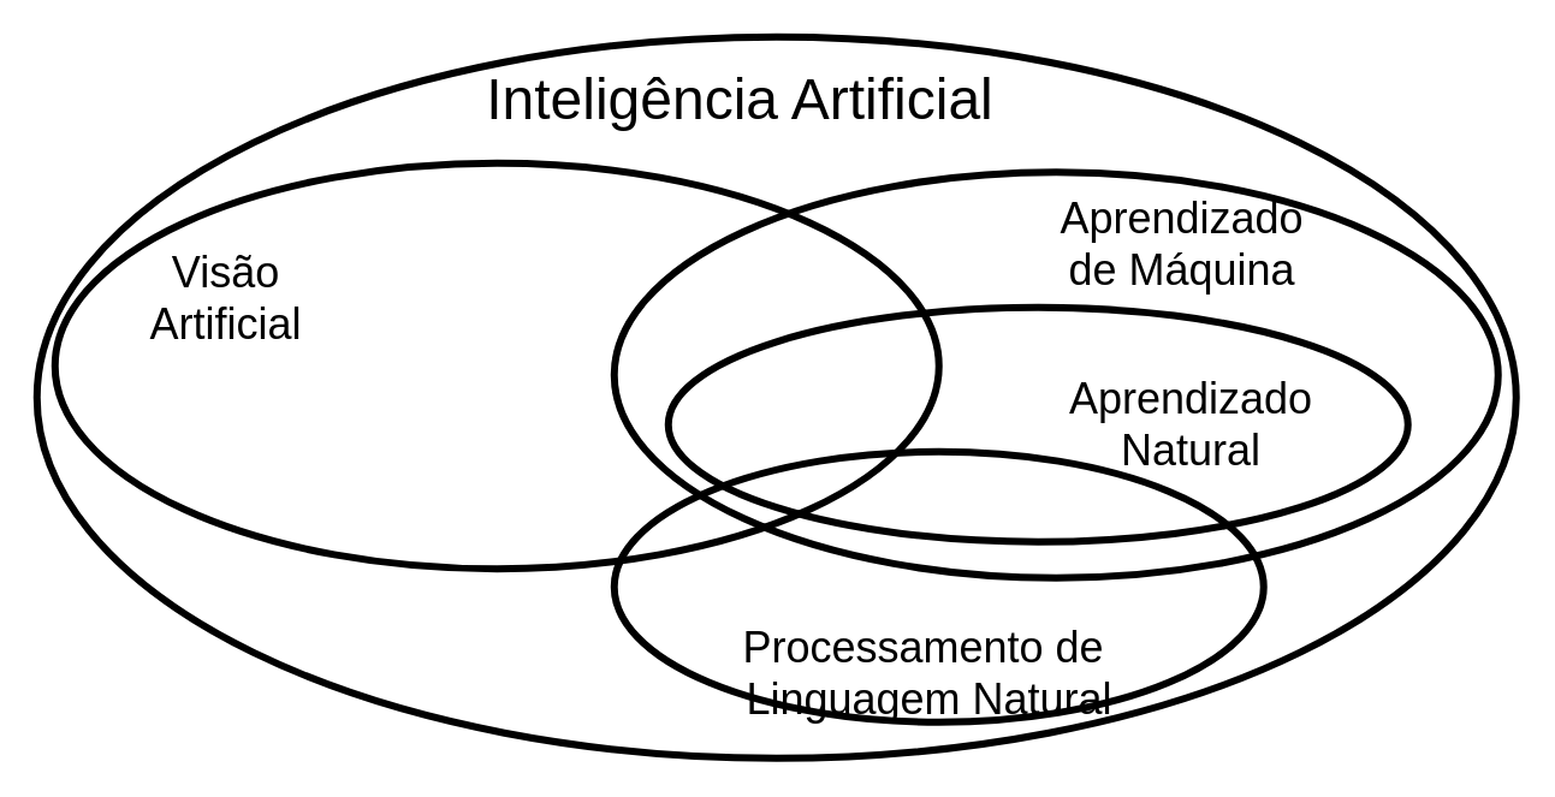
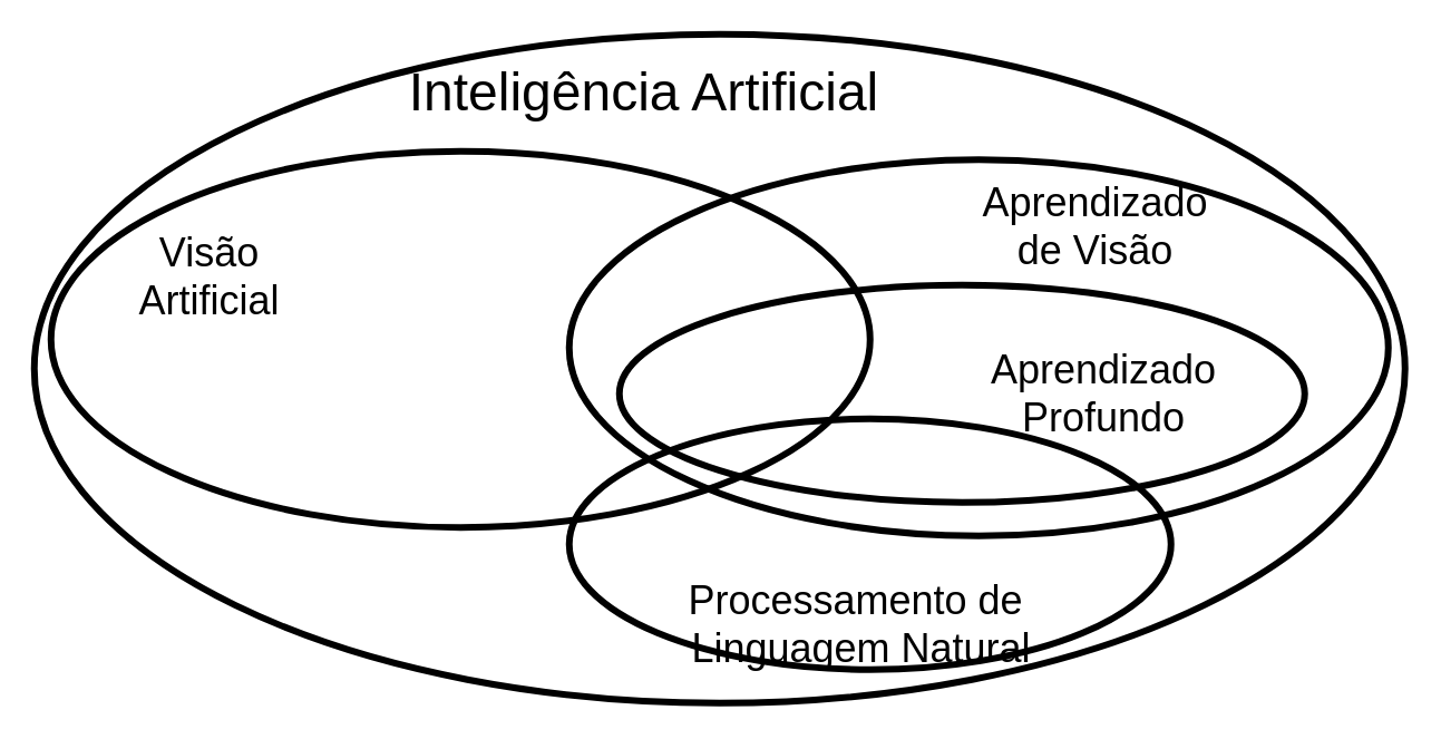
- <mxCell id="3" value="&lt;font style=&quot;font-size: 32px;&quot;&gt;Inteligência Artificial&lt;/font&gt;" style="text;html=1;align=center;verticalAlign=middle;whiteSpace=wrap;rounded=0;" vertex="1" parent="1"><mxGeometry x="230" y="40" width="360" height="30" as="geometry" /></mxCell>
+ <mxCell id="3" value="&lt;font style=&quot;font-size: 32px;&quot;&gt;Inteligência Artificial&lt;/font&gt;" style="text;html=1;align=center;verticalAlign=middle;whiteSpace=wrap;rounded=0;" vertex="1" parent="1"><mxGeometry x="205" y="40" width="360" height="30" as="geometry" /></mxCell>
- <mxCell id="5" value="&lt;font style=&quot;font-size: 24px;&quot;&gt;Aprendizado&lt;/font&gt;&lt;div&gt;&lt;font style=&quot;font-size: 24px;&quot;&gt;de Máquina&lt;/font&gt;&lt;/div&gt;" style="text;html=1;align=center;verticalAlign=middle;whiteSpace=wrap;rounded=0;fontSize=24;" vertex="1" parent="1"><mxGeometry x="490" y="120" width="330" height="30" as="geometry" /></mxCell>
+ <mxCell id="5" value="&lt;font style=&quot;font-size: 24px;&quot;&gt;Aprendizado&lt;/font&gt;&lt;div&gt;&lt;font style=&quot;font-size: 24px;&quot;&gt;de Visão&lt;/font&gt;&lt;/div&gt;" style="text;html=1;align=center;verticalAlign=middle;whiteSpace=wrap;rounded=0;fontSize=24;" vertex="1" parent="1"><mxGeometry x="490" y="120" width="330" height="30" as="geometry" /></mxCell>
- <mxCell id="9" value="&lt;font style=&quot;font-size: 24px;&quot;&gt;Aprendizado&lt;/font&gt;&lt;div&gt;&lt;font style=&quot;font-size: 24px;&quot;&gt;Natural&lt;/font&gt;&lt;/div&gt;" style="text;html=1;align=center;verticalAlign=middle;whiteSpace=wrap;rounded=0;fontSize=24;" vertex="1" parent="1"><mxGeometry x="500" y="220" width="320" height="30" as="geometry" /></mxCell>
+ <mxCell id="9" value="&lt;font style=&quot;font-size: 24px;&quot;&gt;Aprendizado&lt;/font&gt;&lt;div&gt;&lt;font style=&quot;font-size: 24px;&quot;&gt;Profundo&lt;/font&gt;&lt;/div&gt;" style="text;html=1;align=center;verticalAlign=middle;whiteSpace=wrap;rounded=0;fontSize=24;" vertex="1" parent="1"><mxGeometry x="500" y="220" width="320" height="30" as="geometry" /></mxCell>
